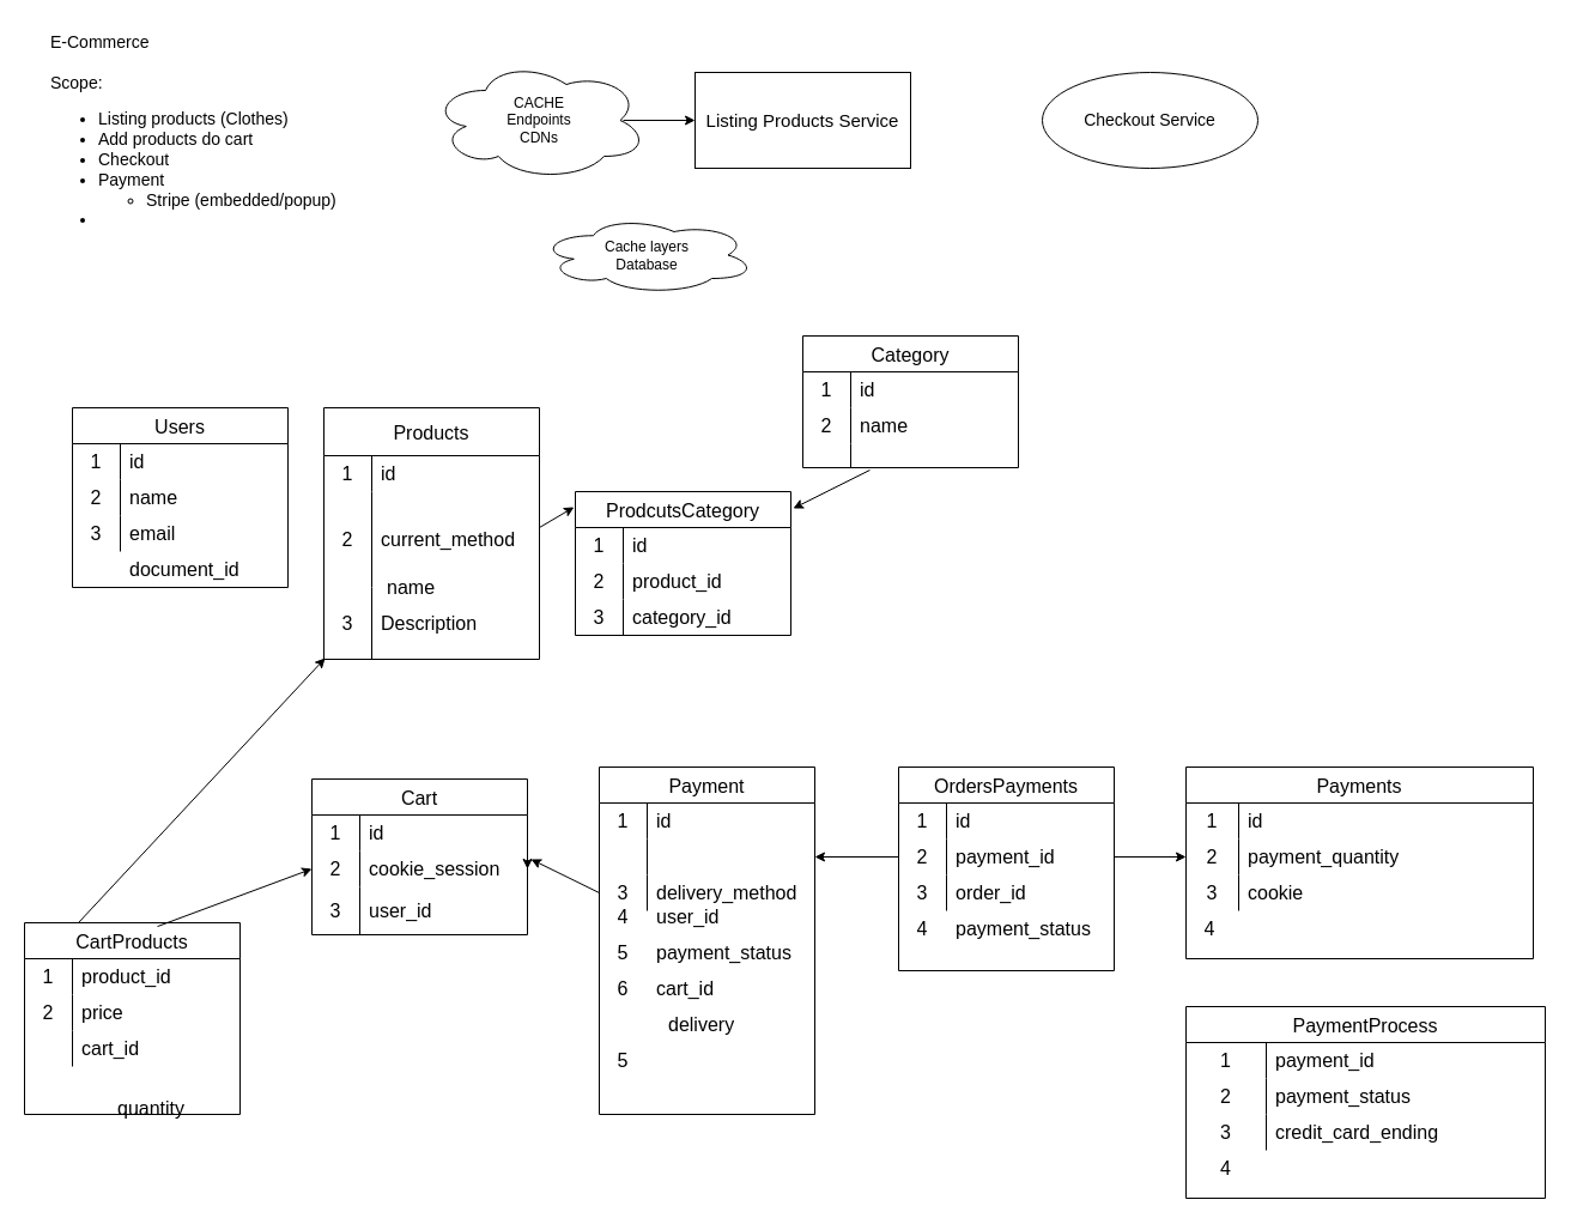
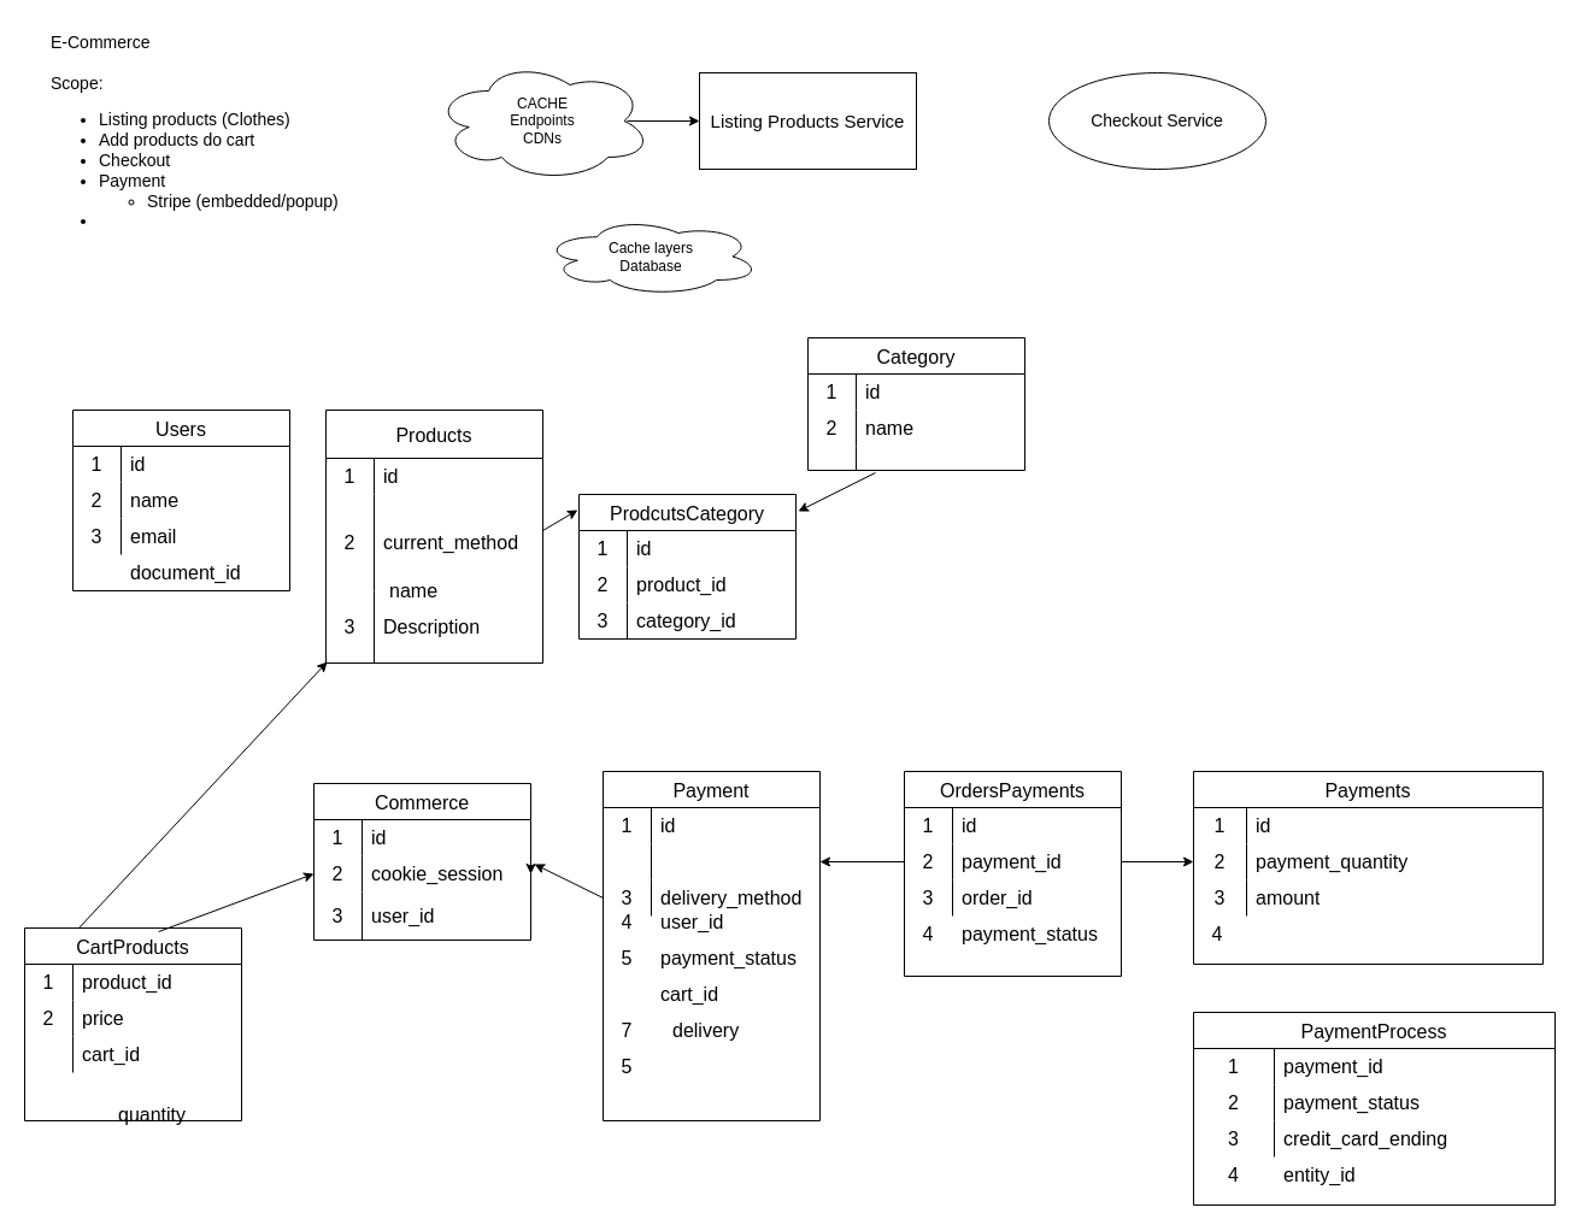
- <mxCell id="49" value="Cart" style="shape=table;startSize=30;container=1;collapsible=0;childLayout=tableLayout;fixedRows=1;rowLines=0;fontStyle=0;strokeColor=default;fontSize=16;" vertex="1" parent="1"><mxGeometry x="260" y="650" width="180" height="130" as="geometry" /></mxCell>
+ <mxCell id="49" value="Commerce" style="shape=table;startSize=30;container=1;collapsible=0;childLayout=tableLayout;fixedRows=1;rowLines=0;fontStyle=0;strokeColor=default;fontSize=16;" vertex="1" parent="1"><mxGeometry x="260" y="650" width="180" height="130" as="geometry" /></mxCell>
- <mxCell id="102" value="cookie" style="shape=partialRectangle;html=1;whiteSpace=wrap;connectable=0;fillColor=none;top=0;left=0;bottom=0;right=0;align=left;spacingLeft=6;overflow=hidden;strokeColor=inherit;fontSize=16;" vertex="1" parent="100"><mxGeometry x="44" width="246" height="30" as="geometry"><mxRectangle width="246" height="30" as="alternateBounds" /></mxGeometry></mxCell>
+ <mxCell id="102" value="amount" style="shape=partialRectangle;html=1;whiteSpace=wrap;connectable=0;fillColor=none;top=0;left=0;bottom=0;right=0;align=left;spacingLeft=6;overflow=hidden;strokeColor=inherit;fontSize=16;" vertex="1" parent="100"><mxGeometry x="44" width="246" height="30" as="geometry"><mxRectangle width="246" height="30" as="alternateBounds" /></mxGeometry></mxCell>
- <mxCell id="84" value="6" style="shape=partialRectangle;html=1;whiteSpace=wrap;connectable=0;fillColor=none;top=0;left=0;bottom=0;right=0;overflow=hidden;strokeColor=inherit;fontSize=16;" vertex="1" parent="1"><mxGeometry x="500" y="810" width="40" height="30" as="geometry"><mxRectangle width="40" height="30" as="alternateBounds" /></mxGeometry></mxCell>
+ <mxCell id="87" value="7" style="shape=partialRectangle;html=1;whiteSpace=wrap;connectable=0;fillColor=none;top=0;left=0;bottom=0;right=0;overflow=hidden;strokeColor=inherit;fontSize=16;" vertex="1" parent="1"><mxGeometry x="500" y="840" width="40" height="30" as="geometry"><mxRectangle width="40" height="30" as="alternateBounds" /></mxGeometry></mxCell>
+ <mxCell id="129" value="entity_id" style="shape=partialRectangle;html=1;whiteSpace=wrap;connectable=0;fillColor=none;top=0;left=0;bottom=0;right=0;align=left;spacingLeft=6;overflow=hidden;strokeColor=inherit;fontSize=16;" vertex="1" parent="1"><mxGeometry x="1057" y="960" width="233" height="30" as="geometry"><mxRectangle width="233" height="30" as="alternateBounds" /></mxGeometry></mxCell>
